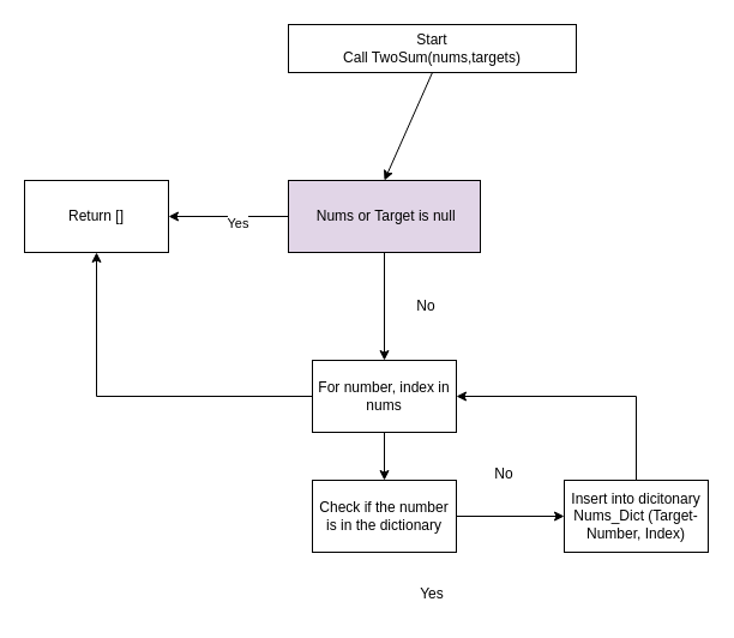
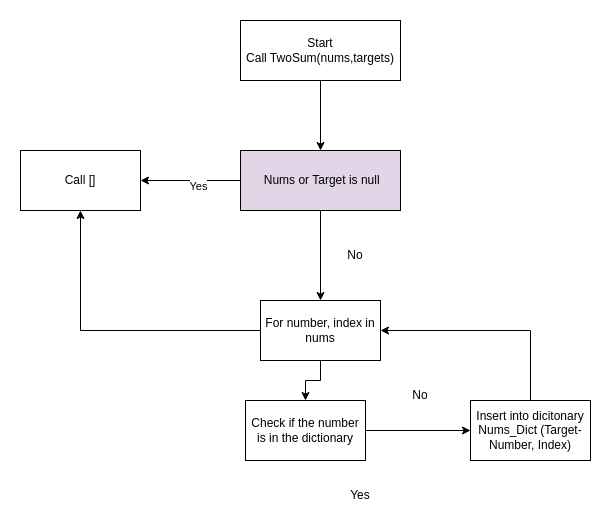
- <mxCell id="2" value="Start&lt;br&gt;Call TwoSum(nums,targets)" style="rounded=0;whiteSpace=wrap;html=1;" vertex="1" parent="1"><mxGeometry x="240" y="20" width="240" height="40" as="geometry" /></mxCell>
+ <mxCell id="2" value="Start&lt;br&gt;Call TwoSum(nums,targets)" style="rounded=0;whiteSpace=wrap;html=1;" vertex="1" parent="1"><mxGeometry x="240" y="20" width="160" height="60" as="geometry" /></mxCell>
- <mxCell id="8" value="Return []" style="rounded=0;whiteSpace=wrap;html=1;" vertex="1" parent="1"><mxGeometry x="20" y="150" width="120" height="60" as="geometry" /></mxCell>
+ <mxCell id="8" value="Call []" style="rounded=0;whiteSpace=wrap;html=1;" vertex="1" parent="1"><mxGeometry x="20" y="150" width="120" height="60" as="geometry" /></mxCell>
- <mxCell id="13" value="Check if the number is in the dictionary" style="rounded=0;whiteSpace=wrap;html=1;" vertex="1" parent="1"><mxGeometry x="260" y="400" width="120" height="60" as="geometry" /></mxCell>
+ <mxCell id="13" value="Check if the number is in the dictionary" style="rounded=0;whiteSpace=wrap;html=1;" vertex="1" parent="1"><mxGeometry x="245" y="400" width="120" height="60" as="geometry" /></mxCell>
